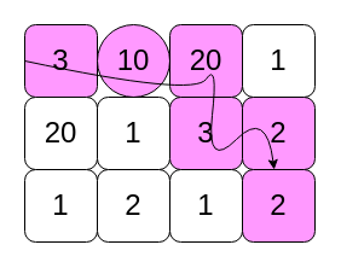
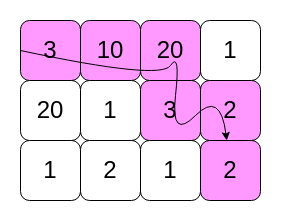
- <mxCell id="3" value="&lt;span style=&quot;font-size: 24px&quot;&gt;10&lt;/span&gt;" style="ellipse;whiteSpace=wrap;html=1;fillColor=#FF99FF;" vertex="1" parent="1"><mxGeometry x="80" y="20" width="60" height="60" as="geometry" /></mxCell>
+ <mxCell id="3" value="&lt;span style=&quot;font-size: 24px&quot;&gt;10&lt;/span&gt;" style="rounded=1;whiteSpace=wrap;html=1;fillColor=#FF99FF;" vertex="1" parent="1"><mxGeometry x="80" y="20" width="60" height="60" as="geometry" /></mxCell>
